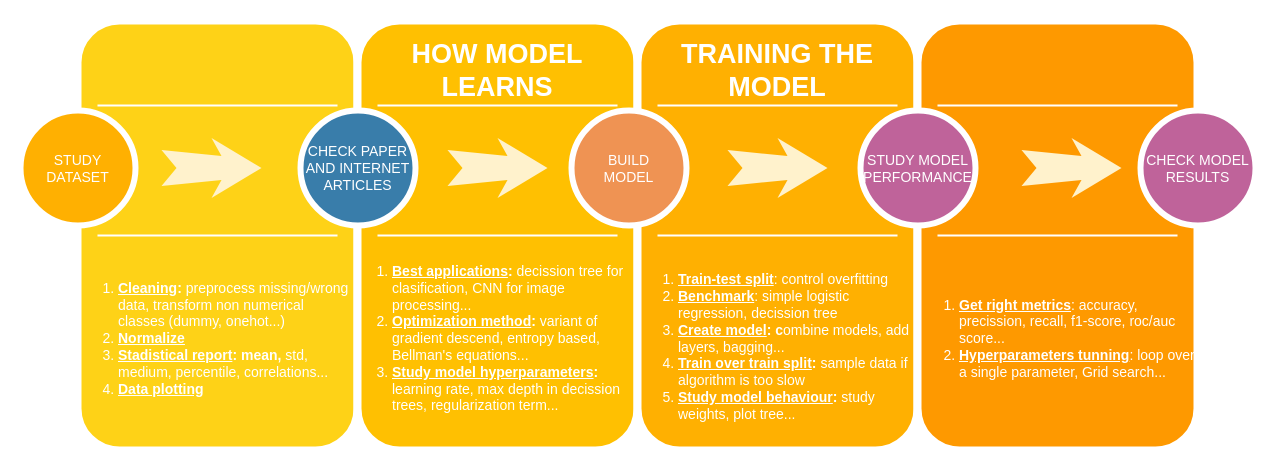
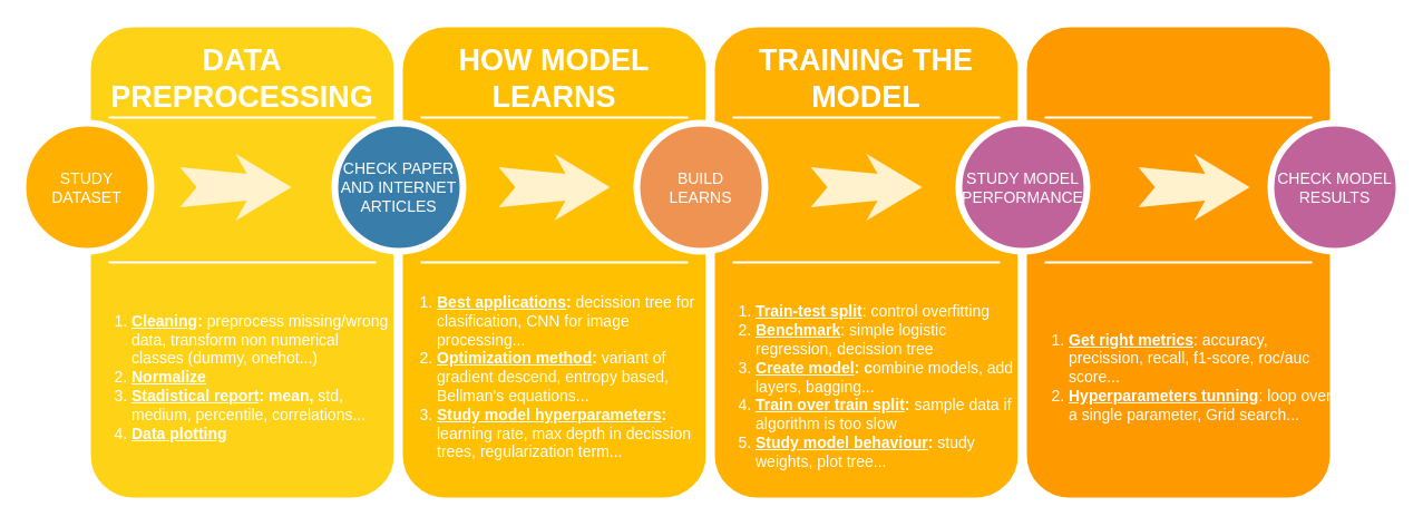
+ <mxCell id="3" value="DATA PREPROCESSING" style="text;html=1;strokeColor=none;fillColor=none;align=center;verticalAlign=middle;whiteSpace=wrap;rounded=0;shadow=0;fontSize=27;fontColor=#FFFFFF;fontStyle=1" parent="1" vertex="1"><mxGeometry x="77" y="40" width="280" height="60" as="geometry" /></mxCell>
- <mxCell id="20" value="BUILD &lt;br&gt;MODEL" style="ellipse;whiteSpace=wrap;html=1;rounded=0;shadow=0;strokeWidth=6;fontSize=14;align=center;fillColor=#EF9353;strokeColor=#FFFFFF;fontColor=#FFFFFF;" parent="1" vertex="1"><mxGeometry x="571" y="110" width="115" height="115" as="geometry" /></mxCell>
+ <mxCell id="20" value="BUILD &lt;br&gt;LEARNS" style="ellipse;whiteSpace=wrap;html=1;rounded=0;shadow=0;strokeWidth=6;fontSize=14;align=center;fillColor=#EF9353;strokeColor=#FFFFFF;fontColor=#FFFFFF;" parent="1" vertex="1"><mxGeometry x="571" y="110" width="115" height="115" as="geometry" /></mxCell>
